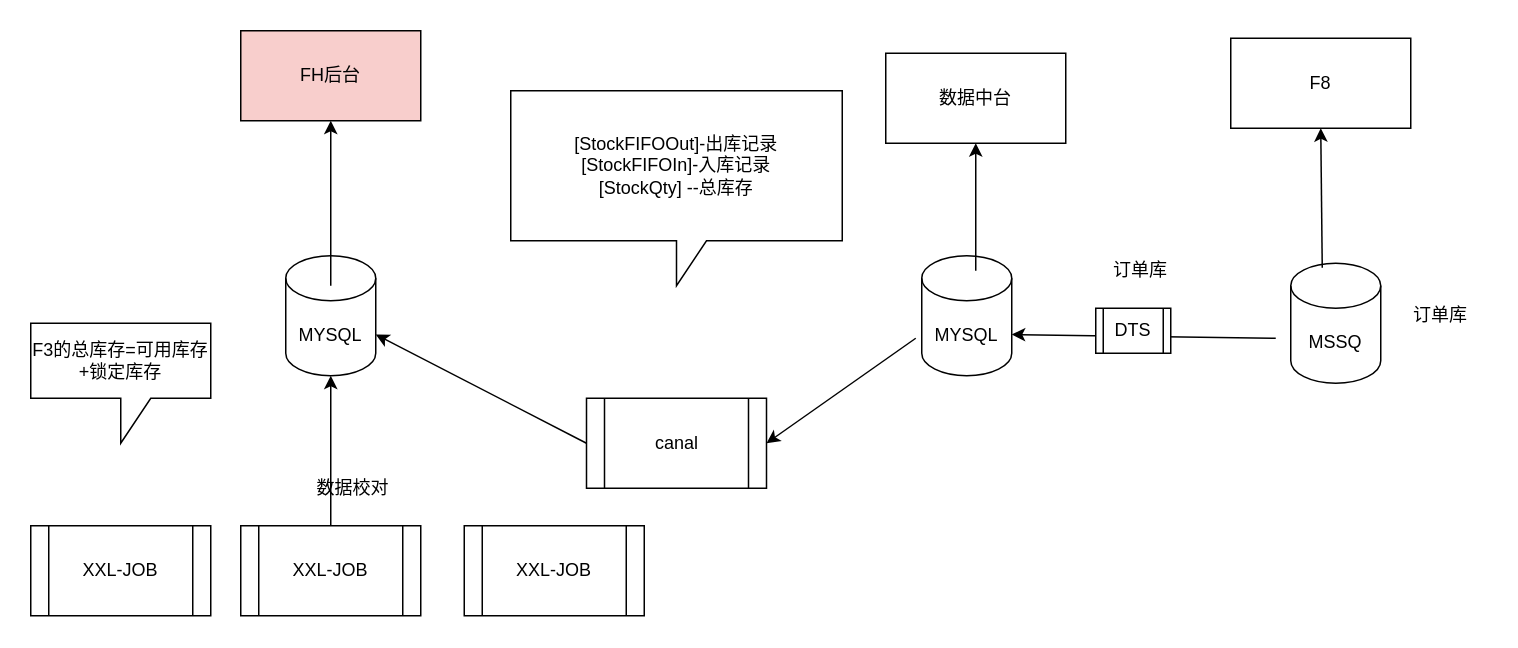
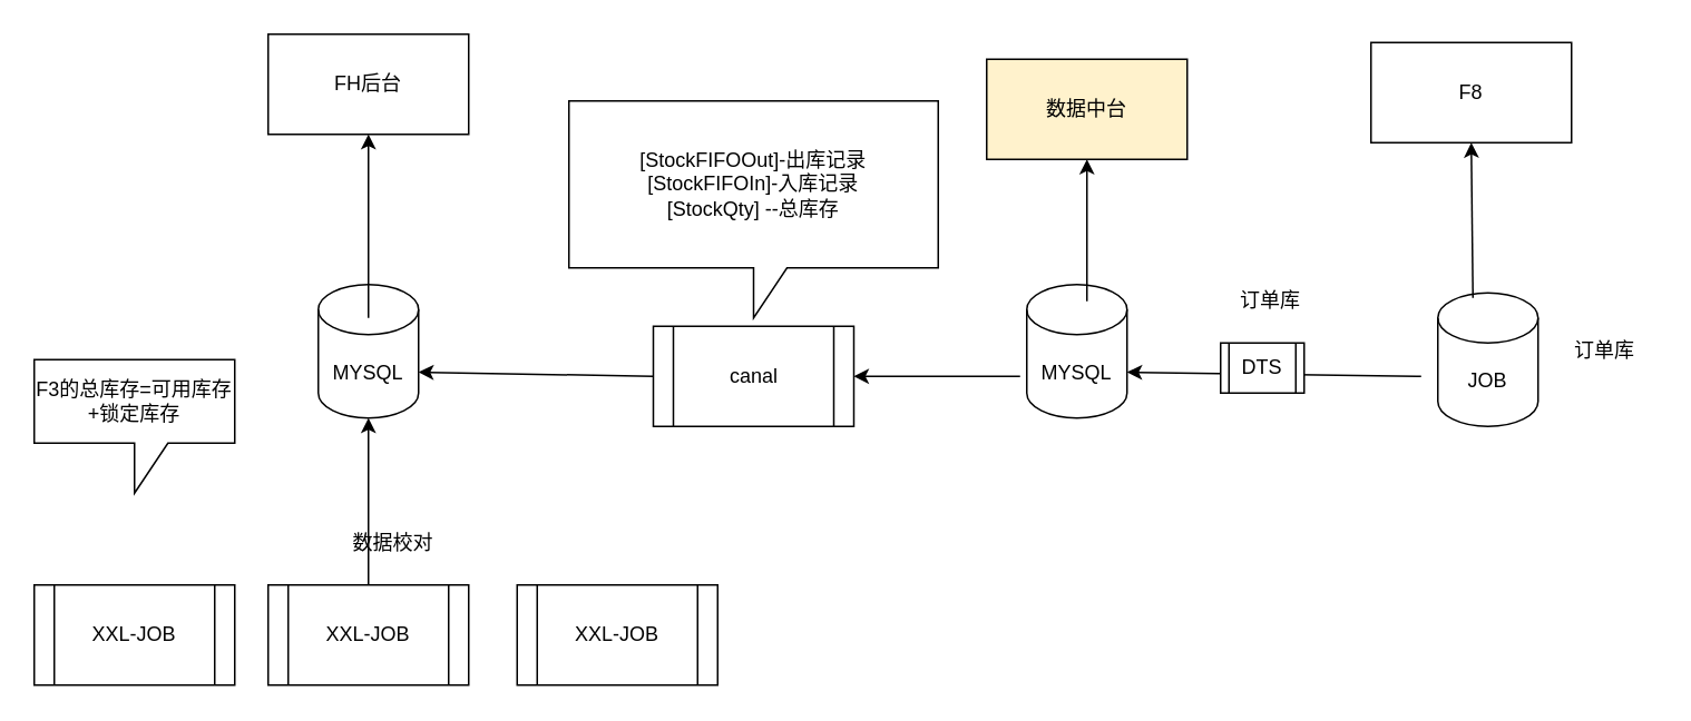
- <mxCell id="4" value="FH后台" style="rounded=0;whiteSpace=wrap;html=1;fillColor=#f8cecc;" vertex="1" parent="1"><mxGeometry x="160" y="20" width="120" height="60" as="geometry" /></mxCell>
+ <mxCell id="4" value="FH后台" style="rounded=0;whiteSpace=wrap;html=1;" vertex="1" parent="1"><mxGeometry x="160" y="20" width="120" height="60" as="geometry" /></mxCell>
- <mxCell id="2" value="数据中台" style="rounded=0;whiteSpace=wrap;html=1;" vertex="1" parent="1"><mxGeometry x="590" y="35" width="120" height="60" as="geometry" /></mxCell>
+ <mxCell id="2" value="数据中台" style="rounded=0;whiteSpace=wrap;html=1;fillColor=#fff2cc;" vertex="1" parent="1"><mxGeometry x="590" y="35" width="120" height="60" as="geometry" /></mxCell>
- <mxCell id="6" value="MSSQ" style="shape=cylinder3;whiteSpace=wrap;html=1;boundedLbl=1;backgroundOutline=1;size=15;" vertex="1" parent="1"><mxGeometry x="860" y="175" width="60" height="80" as="geometry" /></mxCell>
+ <mxCell id="6" value="JOB" style="shape=cylinder3;whiteSpace=wrap;html=1;boundedLbl=1;backgroundOutline=1;size=15;" vertex="1" parent="1"><mxGeometry x="860" y="175" width="60" height="80" as="geometry" /></mxCell>
- <mxCell id="13" value="canal" style="shape=process;whiteSpace=wrap;html=1;backgroundOutline=1;" vertex="1" parent="1"><mxGeometry x="390.5" y="265" width="120" height="60" as="geometry" /></mxCell>
+ <mxCell id="13" value="canal" style="shape=process;whiteSpace=wrap;html=1;backgroundOutline=1;" vertex="1" parent="1"><mxGeometry x="390.5" y="195" width="120" height="60" as="geometry" /></mxCell>
